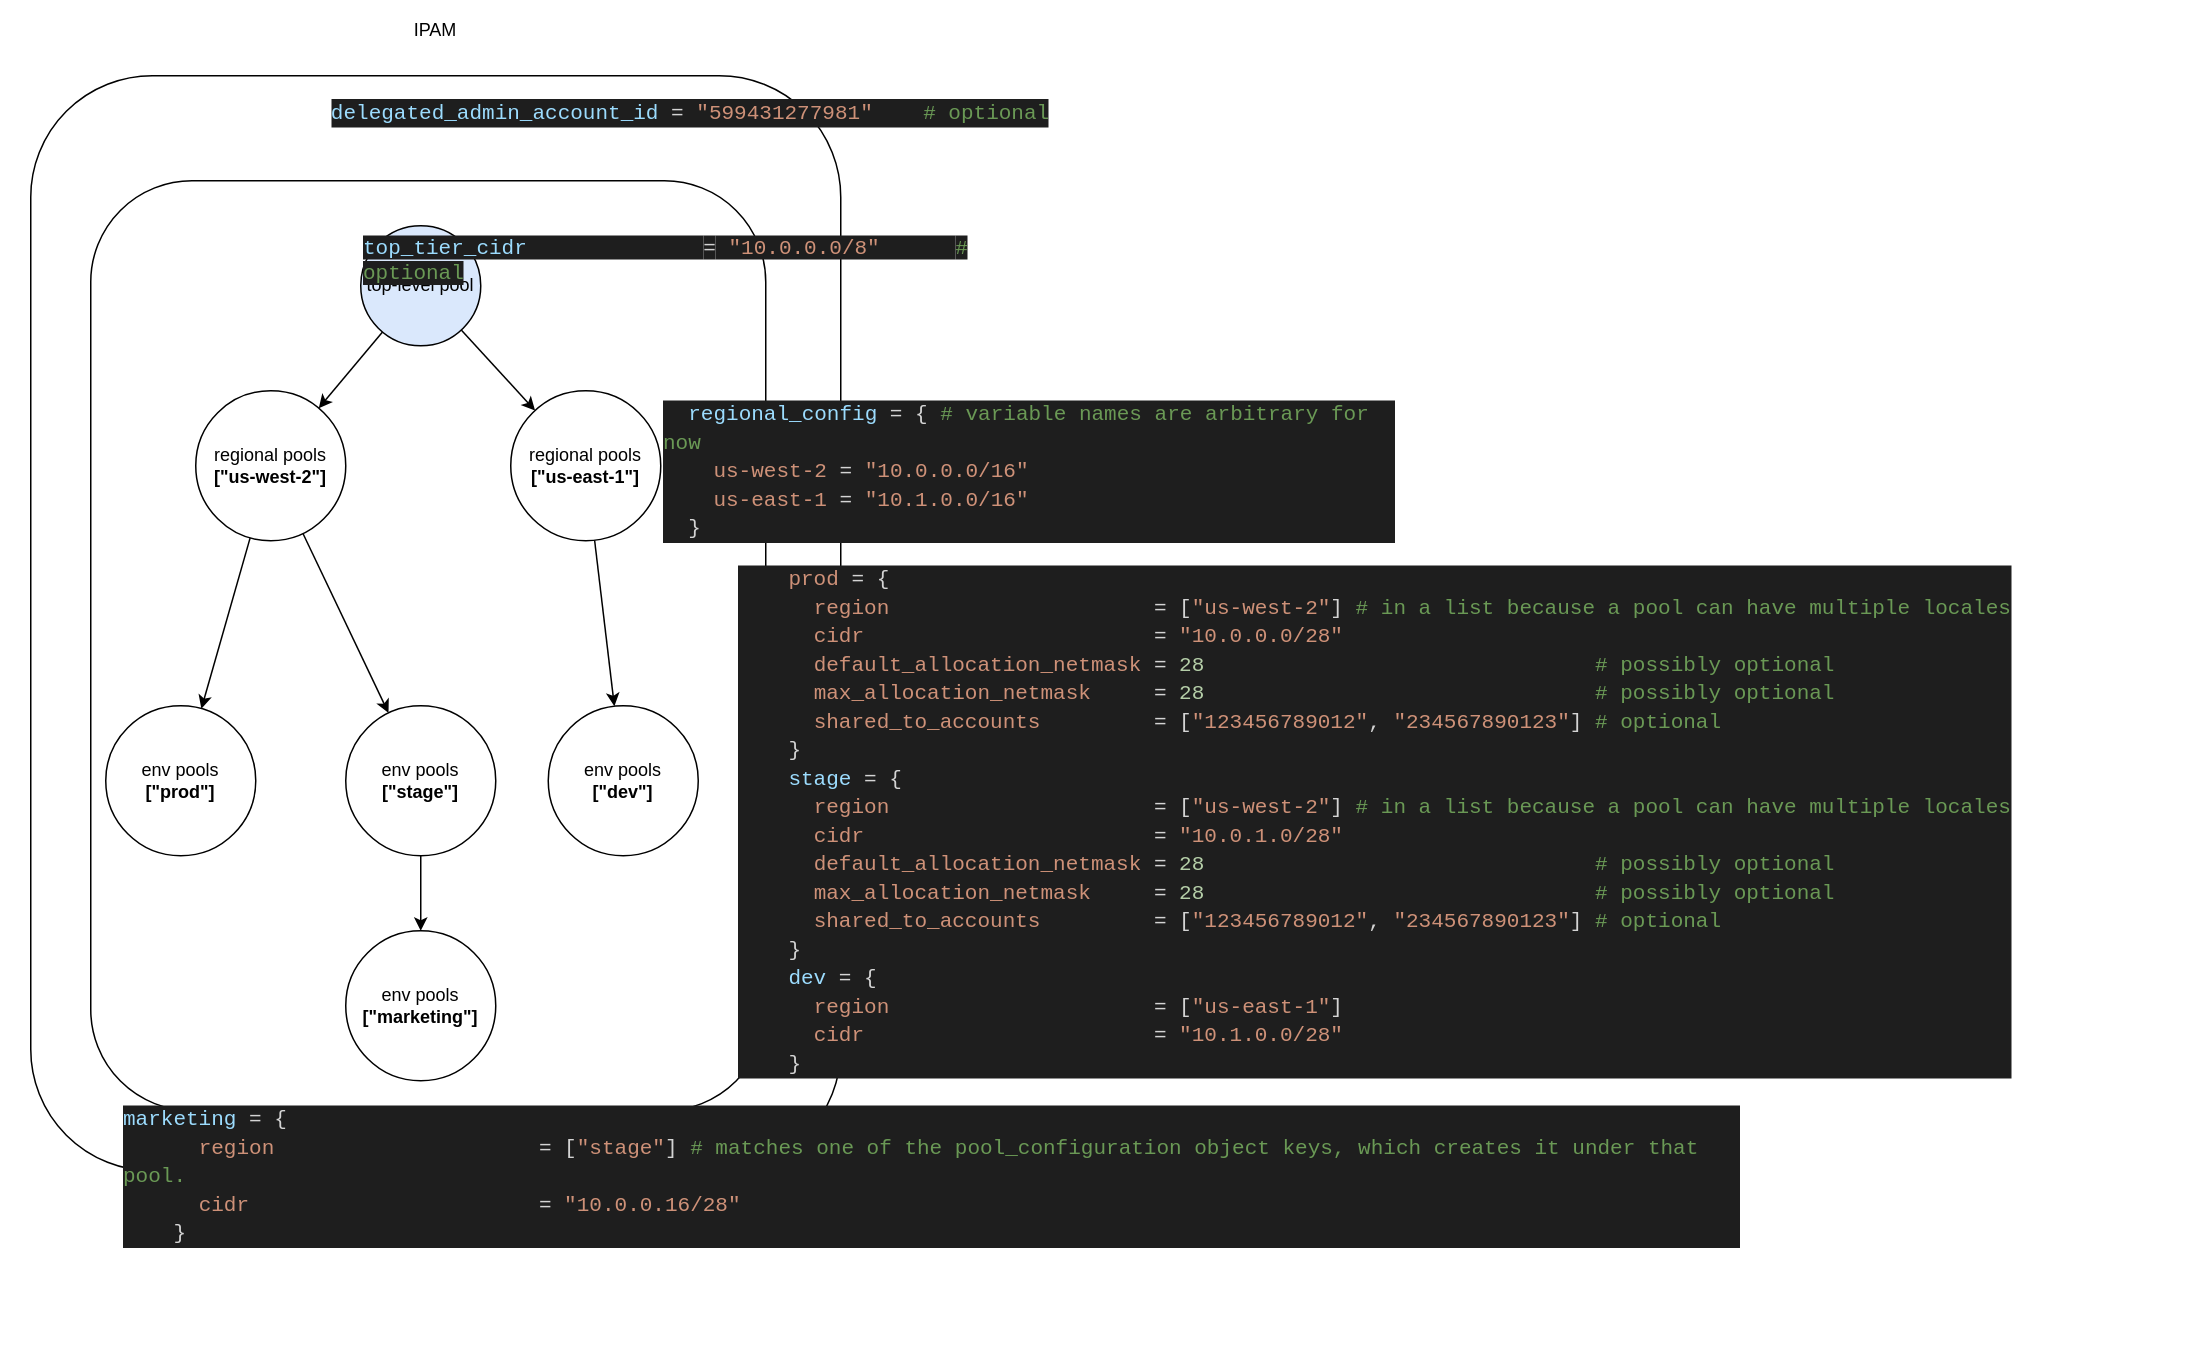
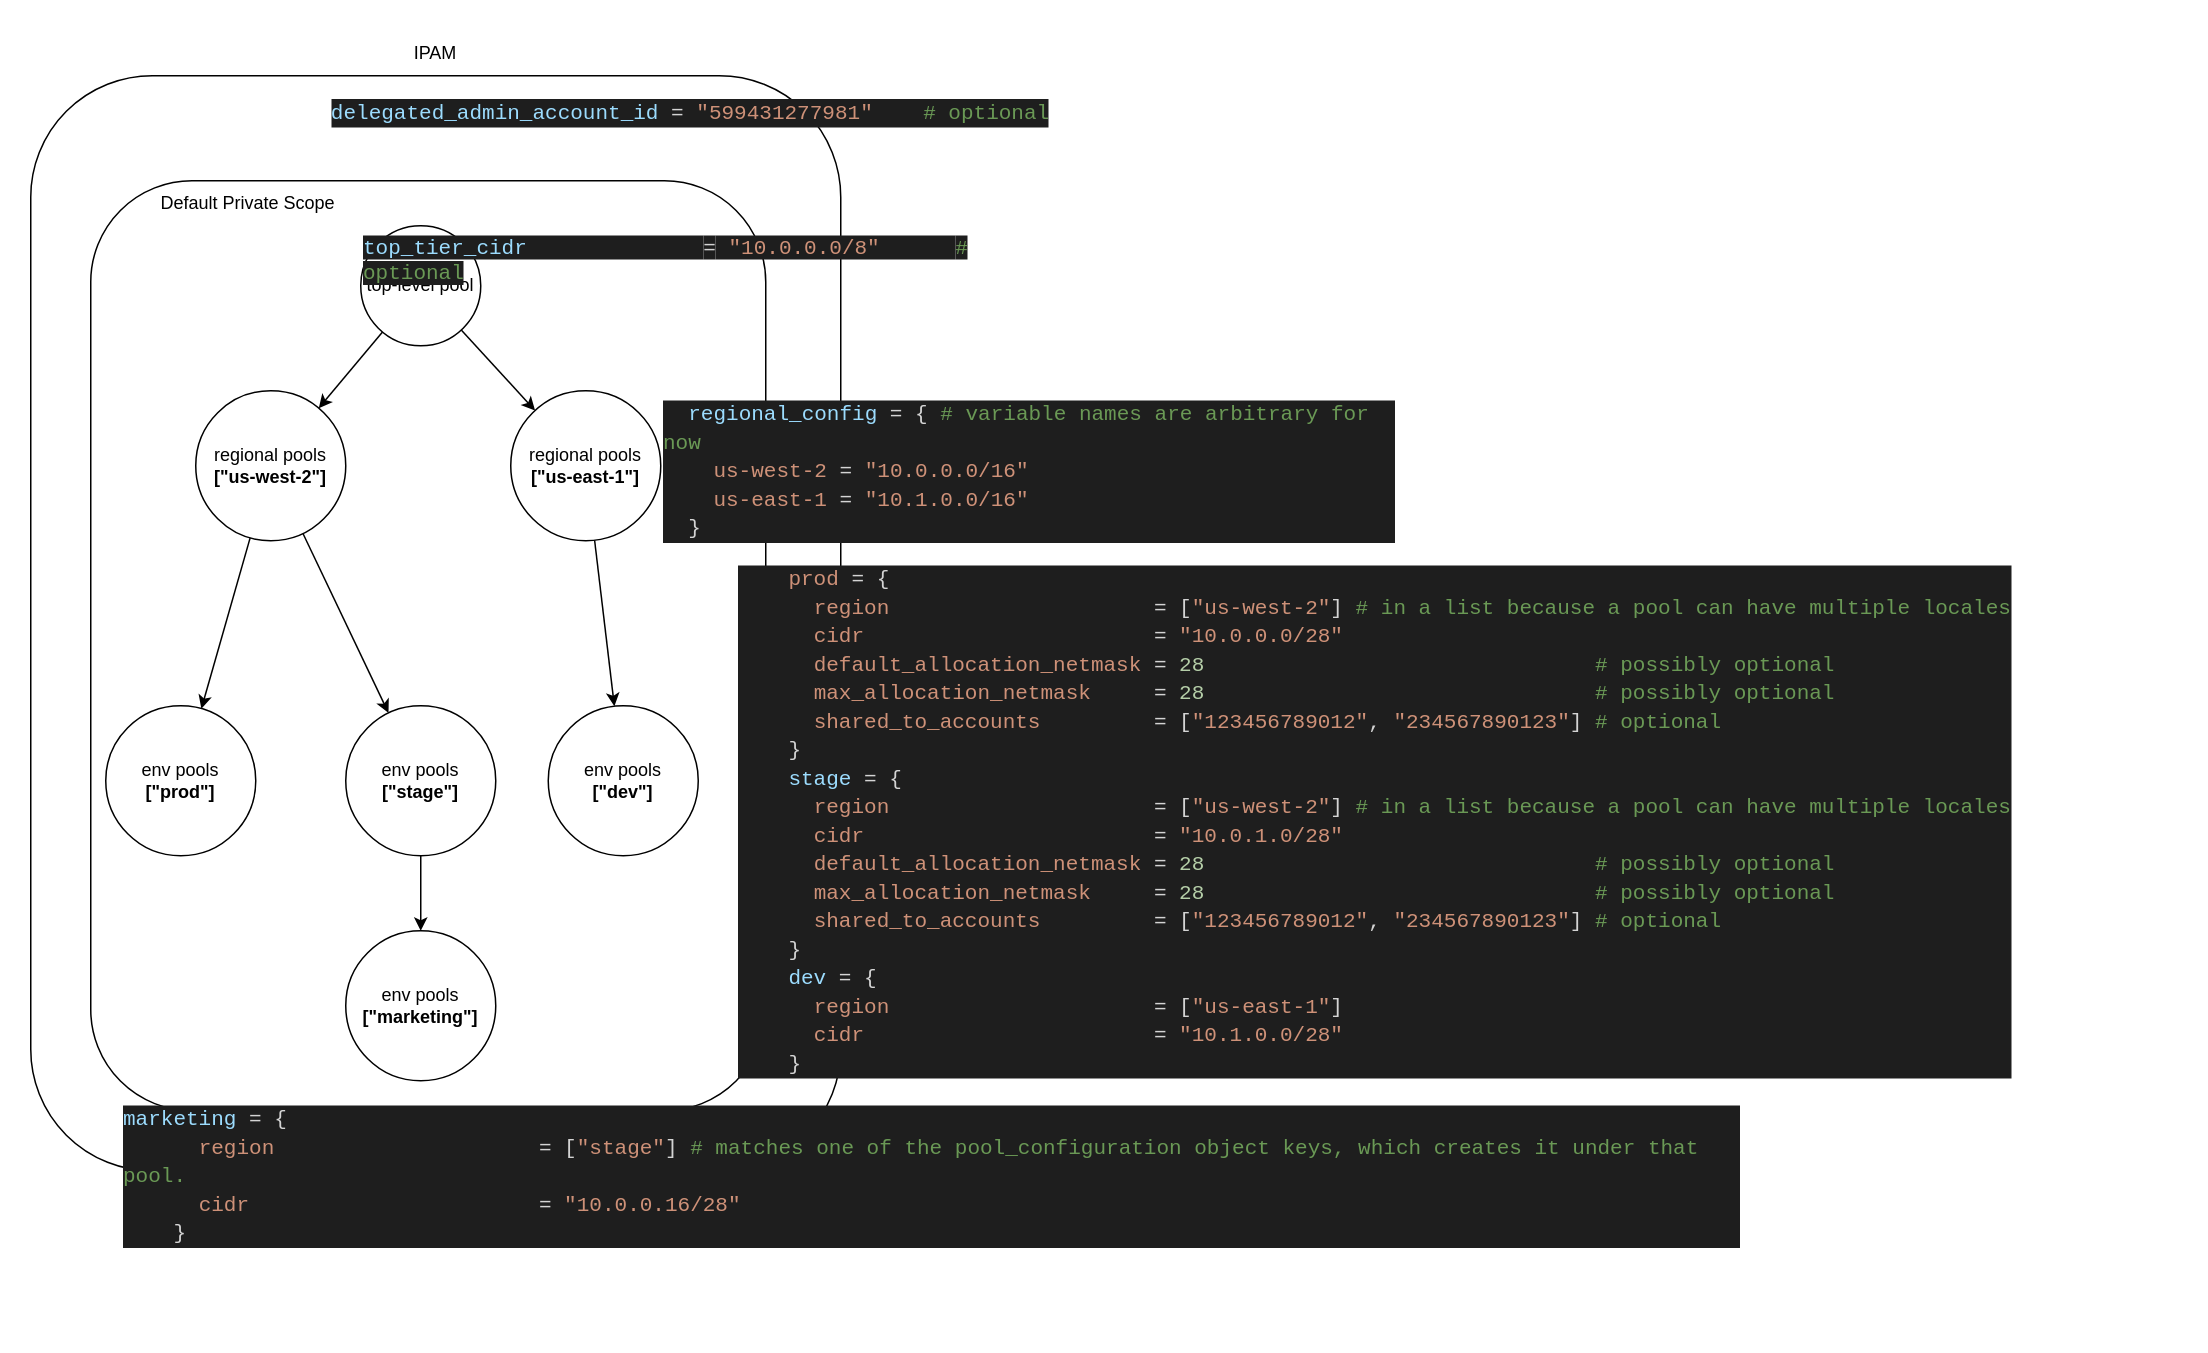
- <mxCell id="3" value="IPAM" style="text;html=1;strokeColor=none;fillColor=none;align=center;verticalAlign=middle;whiteSpace=wrap;rounded=0;" vertex="1" parent="1"><mxGeometry x="260" y="5" width="60" height="30" as="geometry" /></mxCell>
+ <mxCell id="3" value="IPAM" style="text;html=1;strokeColor=none;fillColor=none;align=center;verticalAlign=middle;whiteSpace=wrap;rounded=0;" vertex="1" parent="1"><mxGeometry x="260" y="20" width="60" height="30" as="geometry" /></mxCell>
+ <mxCell id="6" value="Default Private Scope" style="text;html=1;strokeColor=none;fillColor=none;align=center;verticalAlign=middle;whiteSpace=wrap;rounded=0;" vertex="1" parent="1"><mxGeometry x="90" y="120" width="150" height="30" as="geometry" /></mxCell>
- <mxCell id="9" value="top-level pool" style="ellipse;whiteSpace=wrap;html=1;aspect=fixed;fillColor=#dae8fc;" vertex="1" parent="1"><mxGeometry x="240" y="150" width="80" height="80" as="geometry" /></mxCell>
+ <mxCell id="9" value="top-level pool" style="ellipse;whiteSpace=wrap;html=1;aspect=fixed;" vertex="1" parent="1"><mxGeometry x="240" y="150" width="80" height="80" as="geometry" /></mxCell>
